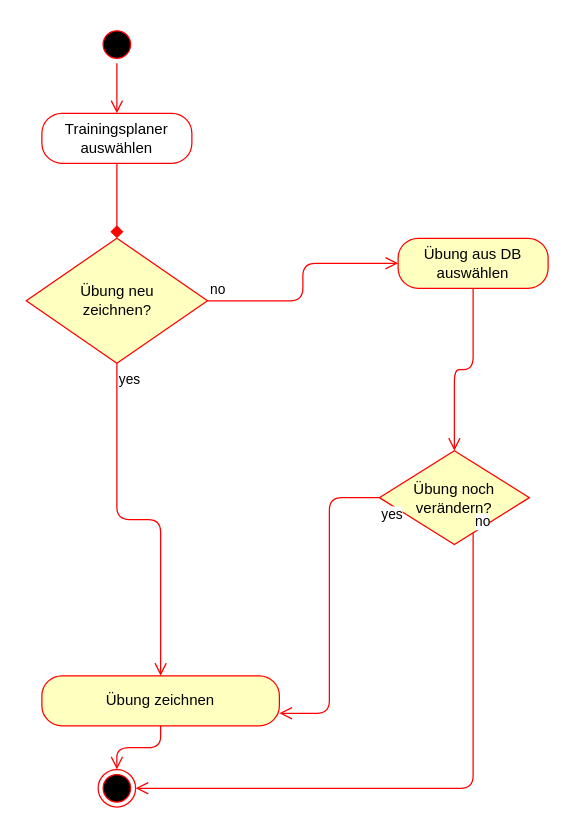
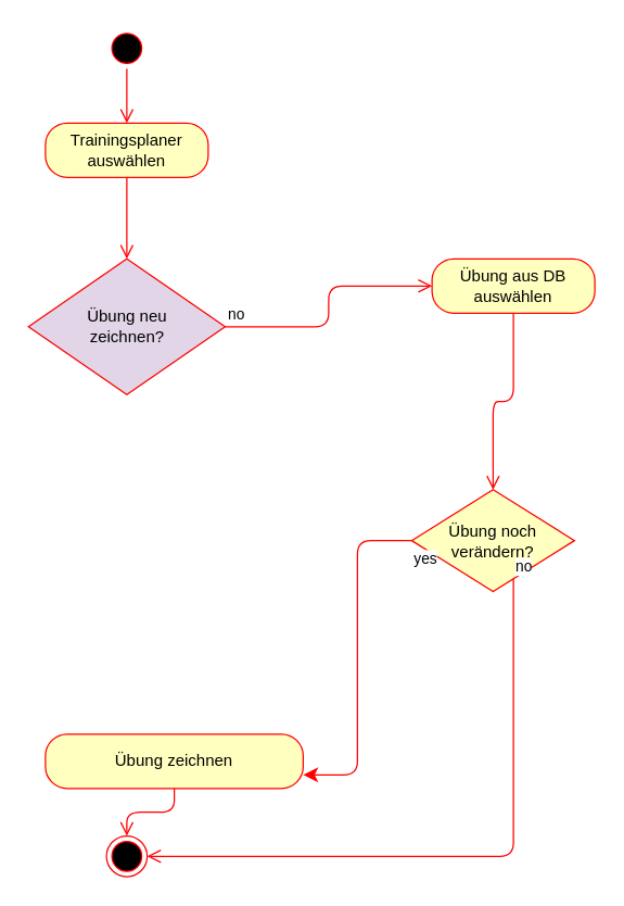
- <mxCell id="4" value="Trainingsplaner auswählen" style="rounded=1;whiteSpace=wrap;html=1;arcSize=40;fontColor=#000000;fillColor=#ffffff;strokeColor=#ff0000;" vertex="1" parent="1"><mxGeometry x="33" y="90" width="120" height="40" as="geometry" /></mxCell>
+ <mxCell id="4" value="Trainingsplaner auswählen" style="rounded=1;whiteSpace=wrap;html=1;arcSize=40;fontColor=#000000;fillColor=#ffffc0;strokeColor=#ff0000;" vertex="1" parent="1"><mxGeometry x="33" y="90" width="120" height="40" as="geometry" /></mxCell>
- <mxCell id="5" value="" style="edgeStyle=orthogonalEdgeStyle;html=1;verticalAlign=bottom;endArrow=diamond;endSize=8;strokeColor=#ff0000;" edge="1" source="4" parent="1" target="6"><mxGeometry relative="1" as="geometry"><mxPoint x="93" y="190" as="targetPoint" /></mxGeometry></mxCell>
+ <mxCell id="5" value="" style="edgeStyle=orthogonalEdgeStyle;html=1;verticalAlign=bottom;endArrow=open;endSize=8;strokeColor=#ff0000;" edge="1" source="4" parent="1" target="6"><mxGeometry relative="1" as="geometry"><mxPoint x="93" y="190" as="targetPoint" /></mxGeometry></mxCell>
- <mxCell id="6" value="Übung neu&lt;br&gt;zeichnen?" style="rhombus;whiteSpace=wrap;html=1;fillColor=#ffffc0;strokeColor=#ff0000;" vertex="1" parent="1"><mxGeometry x="20.5" y="190" width="145" height="100" as="geometry" /></mxCell>
+ <mxCell id="6" value="Übung neu&lt;br&gt;zeichnen?" style="rhombus;whiteSpace=wrap;html=1;fillColor=#e1d5e7;strokeColor=#ff0000;" vertex="1" parent="1"><mxGeometry x="20.5" y="190" width="145" height="100" as="geometry" /></mxCell>
- <mxCell id="13" value="yes" style="edgeStyle=orthogonalEdgeStyle;html=1;align=left;verticalAlign=top;endArrow=open;endSize=8;strokeColor=#ff0000;exitX=0.5;exitY=1;exitDx=0;exitDy=0;" edge="1" parent="1" source="6" target="14"><mxGeometry x="-1" relative="1" as="geometry"><mxPoint x="93" y="390" as="targetPoint" /><mxPoint x="388" y="460" as="sourcePoint" /></mxGeometry></mxCell>
- <mxCell id="11" value="yes" style="edgeStyle=orthogonalEdgeStyle;html=1;align=left;verticalAlign=top;endArrow=open;endSize=8;strokeColor=#ff0000;entryX=1;entryY=0.75;entryDx=0;entryDy=0;" edge="1" source="9" parent="1" target="14"><mxGeometry x="-1" relative="1" as="geometry"><mxPoint x="338" y="510" as="targetPoint" /></mxGeometry></mxCell>
+ <mxCell id="11" value="yes" style="edgeStyle=orthogonalEdgeStyle;html=1;align=left;verticalAlign=top;endArrow=classic;endSize=8;strokeColor=#ff0000;entryX=1;entryY=0.75;entryDx=0;entryDy=0;" edge="1" source="9" parent="1" target="14"><mxGeometry x="-1" relative="1" as="geometry"><mxPoint x="338" y="510" as="targetPoint" /></mxGeometry></mxCell>
